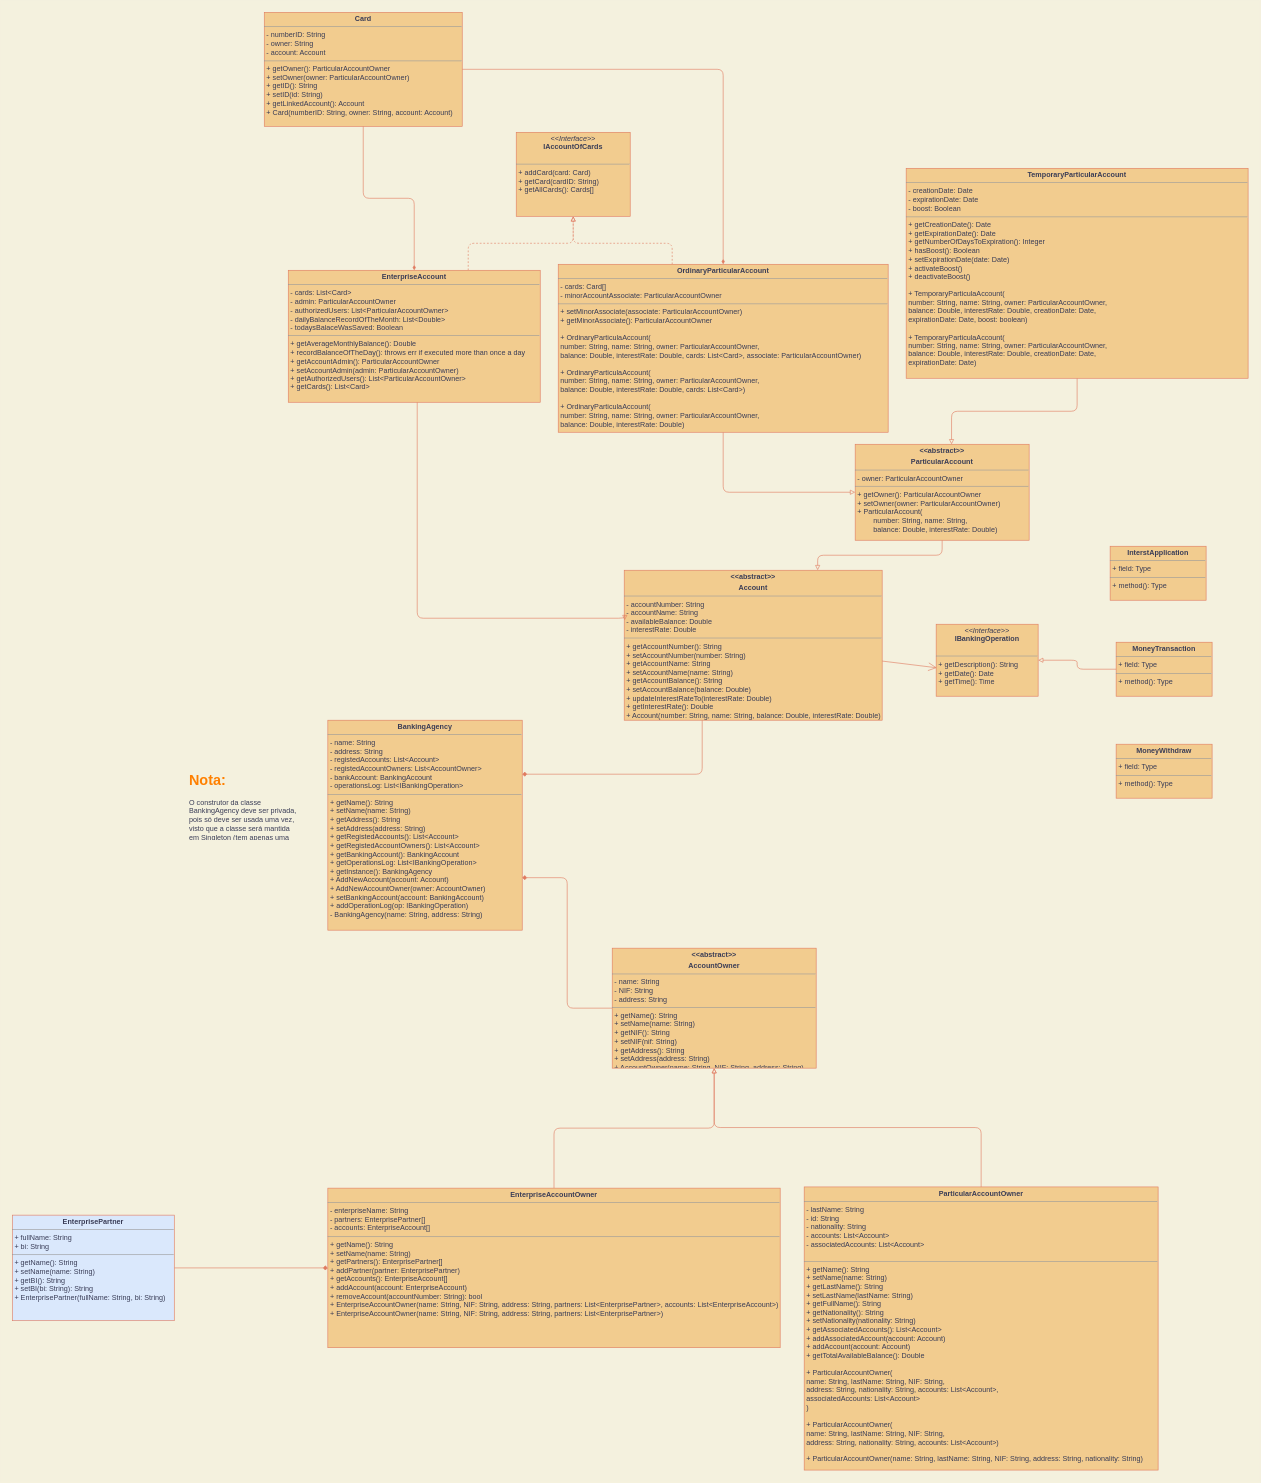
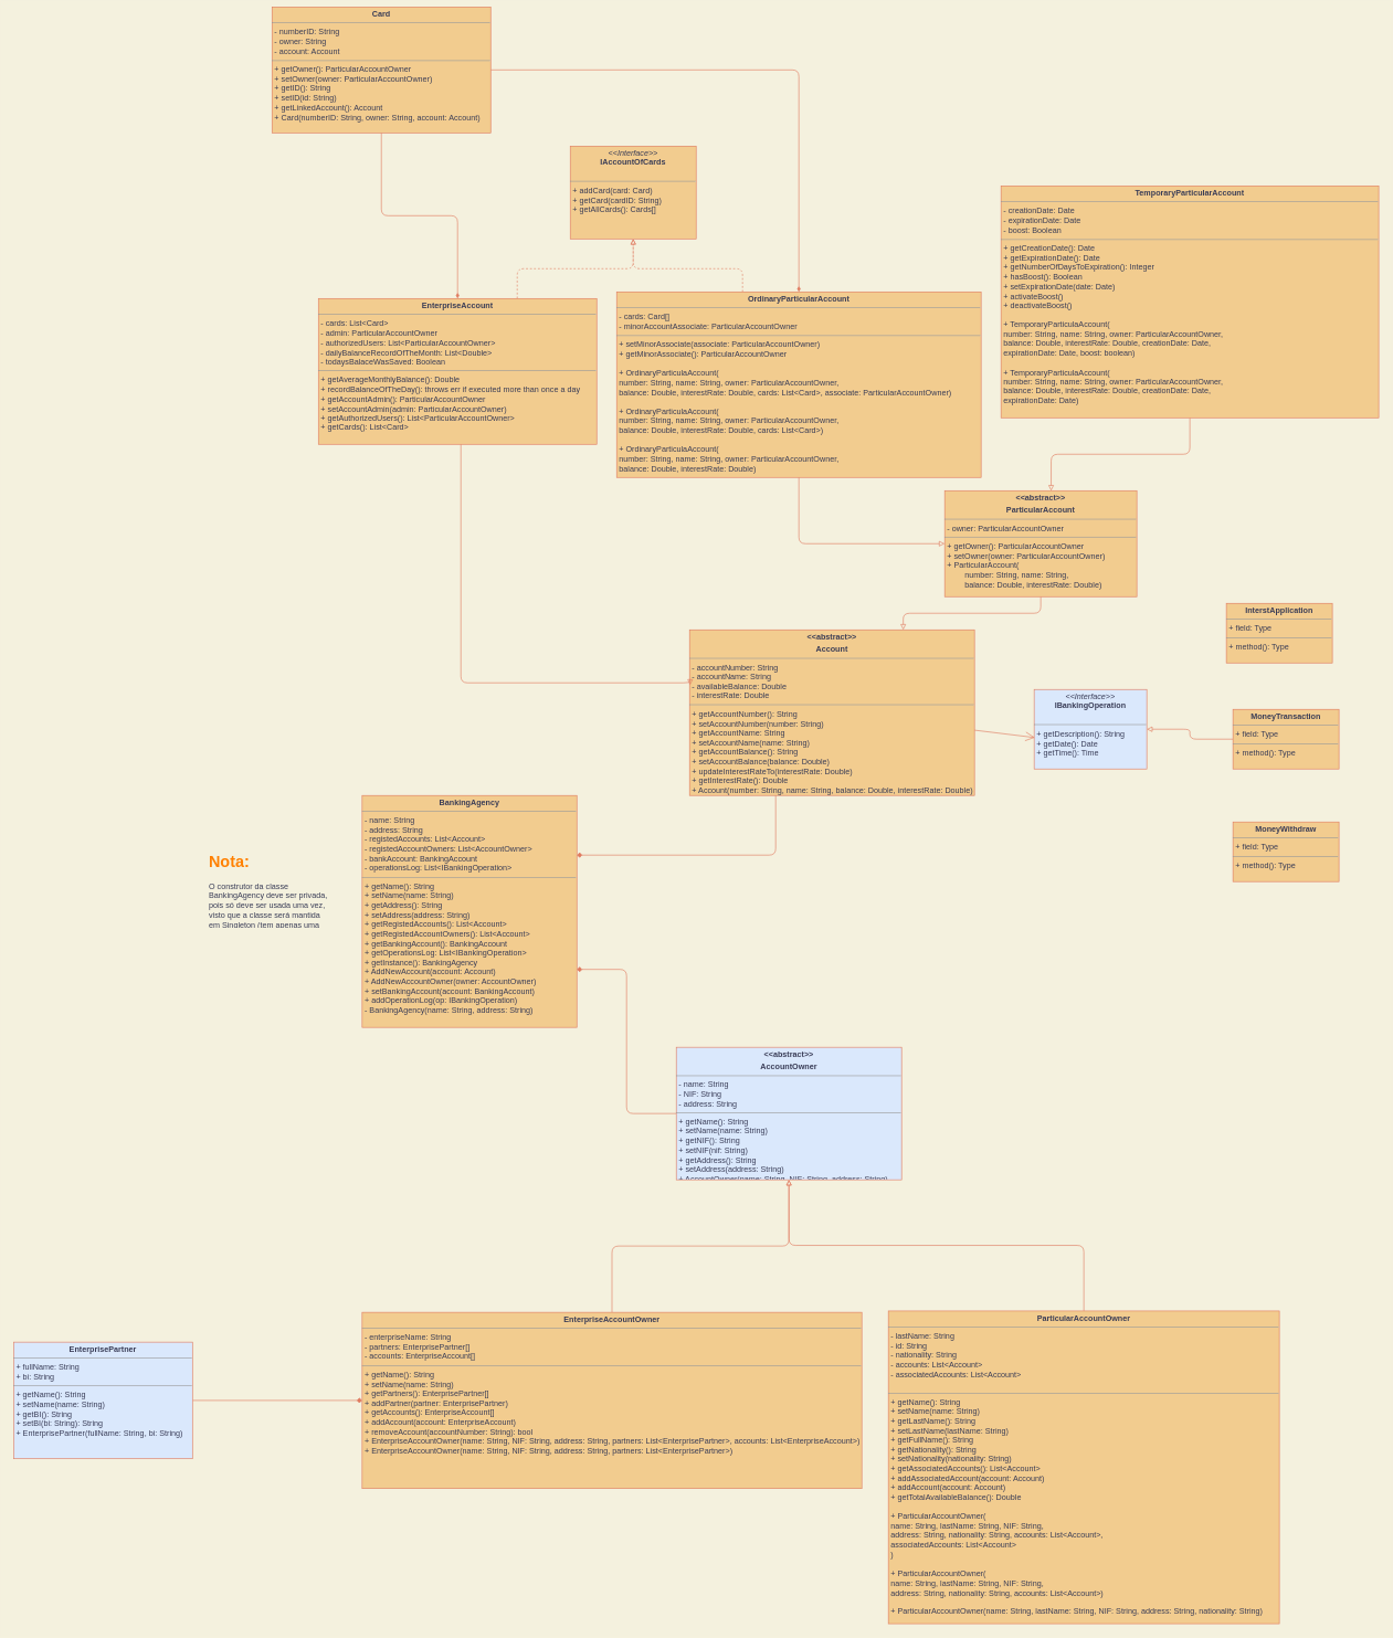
- <mxCell id="18" value="&lt;p style=&quot;margin:0px;margin-top:4px;text-align:center;&quot;&gt;&lt;b&gt;Card&lt;/b&gt;&lt;/p&gt;&lt;hr size=&quot;1&quot;&gt;&lt;p style=&quot;margin:0px;margin-left:4px;&quot;&gt;- numberID: String&lt;/p&gt;&lt;p style=&quot;margin:0px;margin-left:4px;&quot;&gt;- owner: String&lt;/p&gt;&lt;p style=&quot;margin:0px;margin-left:4px;&quot;&gt;- account: Account&lt;/p&gt;&lt;hr size=&quot;1&quot;&gt;&lt;p style=&quot;margin:0px;margin-left:4px;&quot;&gt;+ getOwner(): ParticularAccountOwner&lt;/p&gt;&lt;p style=&quot;margin:0px;margin-left:4px;&quot;&gt;+ setOwner(owner: ParticularAccountOwner)&lt;/p&gt;&lt;p style=&quot;margin:0px;margin-left:4px;&quot;&gt;+ getID(): String&lt;/p&gt;&lt;p style=&quot;margin:0px;margin-left:4px;&quot;&gt;+ setID(id: String)&lt;/p&gt;&lt;p style=&quot;margin:0px;margin-left:4px;&quot;&gt;+ getLinkedAccount(): Account&lt;/p&gt;&lt;p style=&quot;margin:0px;margin-left:4px;&quot;&gt;+ Card(numberID: String, owner: String, account: Account)&lt;/p&gt;" style="verticalAlign=top;align=left;overflow=fill;fontSize=12;fontFamily=Helvetica;html=1;rounded=0;sketch=0;fontColor=#393C56;strokeColor=#E07A5F;fillColor=#F2CC8F;" parent="1" vertex="1"><mxGeometry x="440" y="20" width="330" height="190" as="geometry" /></mxCell>
+ <mxCell id="18" value="&lt;p style=&quot;margin:0px;margin-top:4px;text-align:center;&quot;&gt;&lt;b&gt;Card&lt;/b&gt;&lt;/p&gt;&lt;hr size=&quot;1&quot;&gt;&lt;p style=&quot;margin:0px;margin-left:4px;&quot;&gt;- numberID: String&lt;/p&gt;&lt;p style=&quot;margin:0px;margin-left:4px;&quot;&gt;- owner: String&lt;/p&gt;&lt;p style=&quot;margin:0px;margin-left:4px;&quot;&gt;- account: Account&lt;/p&gt;&lt;hr size=&quot;1&quot;&gt;&lt;p style=&quot;margin:0px;margin-left:4px;&quot;&gt;+ getOwner(): ParticularAccountOwner&lt;/p&gt;&lt;p style=&quot;margin:0px;margin-left:4px;&quot;&gt;+ setOwner(owner: ParticularAccountOwner)&lt;/p&gt;&lt;p style=&quot;margin:0px;margin-left:4px;&quot;&gt;+ getID(): String&lt;/p&gt;&lt;p style=&quot;margin:0px;margin-left:4px;&quot;&gt;+ setID(id: String)&lt;/p&gt;&lt;p style=&quot;margin:0px;margin-left:4px;&quot;&gt;+ getLinkedAccount(): Account&lt;/p&gt;&lt;p style=&quot;margin:0px;margin-left:4px;&quot;&gt;+ Card(numberID: String, owner: String, account: Account)&lt;/p&gt;" style="verticalAlign=top;align=left;overflow=fill;fontSize=12;fontFamily=Helvetica;html=1;rounded=0;sketch=0;fontColor=#393C56;strokeColor=#E07A5F;fillColor=#F2CC8F;" parent="1" vertex="1"><mxGeometry x="410" y="10" width="330" height="190" as="geometry" /></mxCell>
- <mxCell id="2" value="&lt;p style=&quot;margin:0px;margin-top:4px;text-align:center;&quot;&gt;&lt;i&gt;&amp;lt;&amp;lt;Interface&amp;gt;&amp;gt;&lt;/i&gt;&lt;br&gt;&lt;b&gt;IBankingOperation&lt;/b&gt;&lt;/p&gt;&lt;p style=&quot;margin:0px;margin-left:4px;&quot;&gt;&lt;br&gt;&lt;/p&gt;&lt;hr size=&quot;1&quot;&gt;&lt;p style=&quot;margin:0px;margin-left:4px;&quot;&gt;+ getDescription(): String&lt;/p&gt;&lt;p style=&quot;margin:0px;margin-left:4px;&quot;&gt;+ getDate(): Date&lt;/p&gt;&lt;p style=&quot;margin:0px;margin-left:4px;&quot;&gt;+ getTime(): Time&lt;/p&gt;" style="verticalAlign=top;align=left;overflow=fill;fontSize=12;fontFamily=Helvetica;html=1;rounded=0;sketch=0;fontColor=#393C56;strokeColor=#E07A5F;fillColor=#F2CC8F;" parent="1" vertex="1"><mxGeometry x="1560" y="1040" width="170" height="120" as="geometry" /></mxCell>
+ <mxCell id="2" value="&lt;p style=&quot;margin:0px;margin-top:4px;text-align:center;&quot;&gt;&lt;i&gt;&amp;lt;&amp;lt;Interface&amp;gt;&amp;gt;&lt;/i&gt;&lt;br&gt;&lt;b&gt;IBankingOperation&lt;/b&gt;&lt;/p&gt;&lt;p style=&quot;margin:0px;margin-left:4px;&quot;&gt;&lt;br&gt;&lt;/p&gt;&lt;hr size=&quot;1&quot;&gt;&lt;p style=&quot;margin:0px;margin-left:4px;&quot;&gt;+ getDescription(): String&lt;/p&gt;&lt;p style=&quot;margin:0px;margin-left:4px;&quot;&gt;+ getDate(): Date&lt;/p&gt;&lt;p style=&quot;margin:0px;margin-left:4px;&quot;&gt;+ getTime(): Time&lt;/p&gt;" style="verticalAlign=top;align=left;overflow=fill;fontSize=12;fontFamily=Helvetica;html=1;rounded=0;sketch=0;fontColor=#393C56;strokeColor=#E07A5F;fillColor=#dae8fc;" parent="1" vertex="1"><mxGeometry x="1560" y="1040" width="170" height="120" as="geometry" /></mxCell>
- <mxCell id="21" value="&lt;p style=&quot;margin:0px;margin-top:4px;text-align:center;&quot;&gt;&lt;b&gt;&amp;lt;&amp;lt;abstract&amp;gt;&amp;gt;&lt;/b&gt;&lt;/p&gt;&lt;p style=&quot;margin:0px;margin-top:4px;text-align:center;&quot;&gt;&lt;b&gt;AccountOwner&lt;/b&gt;&lt;/p&gt;&lt;hr size=&quot;1&quot;&gt;&lt;p style=&quot;margin:0px;margin-left:4px;&quot;&gt;- name: String&lt;/p&gt;&lt;p style=&quot;margin:0px;margin-left:4px;&quot;&gt;- NIF: String&lt;/p&gt;&lt;p style=&quot;margin:0px;margin-left:4px;&quot;&gt;- address: String&lt;/p&gt;&lt;hr size=&quot;1&quot;&gt;&lt;p style=&quot;margin:0px;margin-left:4px;&quot;&gt;+ getName(): String&lt;/p&gt;&lt;p style=&quot;margin:0px;margin-left:4px;&quot;&gt;+ setName(name: String)&lt;/p&gt;&lt;p style=&quot;margin:0px;margin-left:4px;&quot;&gt;+ getNIF(): String&lt;/p&gt;&lt;p style=&quot;margin:0px;margin-left:4px;&quot;&gt;+ setNIF(nif: String)&lt;/p&gt;&lt;p style=&quot;margin:0px;margin-left:4px;&quot;&gt;+ getAddress(): String&lt;/p&gt;&lt;p style=&quot;margin:0px;margin-left:4px;&quot;&gt;+ setAddress(address: String)&lt;/p&gt;&lt;p style=&quot;margin:0px;margin-left:4px;&quot;&gt;+ AccountOwner(name: String, NIF: String, address: String)&lt;/p&gt;" style="verticalAlign=top;align=left;overflow=fill;fontSize=12;fontFamily=Helvetica;html=1;rounded=0;sketch=0;fontColor=#393C56;strokeColor=#E07A5F;fillColor=#F2CC8F;" parent="1" vertex="1"><mxGeometry x="1020" y="1580" width="340" height="200" as="geometry" /></mxCell>
+ <mxCell id="21" value="&lt;p style=&quot;margin:0px;margin-top:4px;text-align:center;&quot;&gt;&lt;b&gt;&amp;lt;&amp;lt;abstract&amp;gt;&amp;gt;&lt;/b&gt;&lt;/p&gt;&lt;p style=&quot;margin:0px;margin-top:4px;text-align:center;&quot;&gt;&lt;b&gt;AccountOwner&lt;/b&gt;&lt;/p&gt;&lt;hr size=&quot;1&quot;&gt;&lt;p style=&quot;margin:0px;margin-left:4px;&quot;&gt;- name: String&lt;/p&gt;&lt;p style=&quot;margin:0px;margin-left:4px;&quot;&gt;- NIF: String&lt;/p&gt;&lt;p style=&quot;margin:0px;margin-left:4px;&quot;&gt;- address: String&lt;/p&gt;&lt;hr size=&quot;1&quot;&gt;&lt;p style=&quot;margin:0px;margin-left:4px;&quot;&gt;+ getName(): String&lt;/p&gt;&lt;p style=&quot;margin:0px;margin-left:4px;&quot;&gt;+ setName(name: String)&lt;/p&gt;&lt;p style=&quot;margin:0px;margin-left:4px;&quot;&gt;+ getNIF(): String&lt;/p&gt;&lt;p style=&quot;margin:0px;margin-left:4px;&quot;&gt;+ setNIF(nif: String)&lt;/p&gt;&lt;p style=&quot;margin:0px;margin-left:4px;&quot;&gt;+ getAddress(): String&lt;/p&gt;&lt;p style=&quot;margin:0px;margin-left:4px;&quot;&gt;+ setAddress(address: String)&lt;/p&gt;&lt;p style=&quot;margin:0px;margin-left:4px;&quot;&gt;+ AccountOwner(name: String, NIF: String, address: String)&lt;/p&gt;" style="verticalAlign=top;align=left;overflow=fill;fontSize=12;fontFamily=Helvetica;html=1;rounded=0;sketch=0;fontColor=#393C56;strokeColor=#E07A5F;fillColor=#dae8fc;" parent="1" vertex="1"><mxGeometry x="1020" y="1580" width="340" height="200" as="geometry" /></mxCell>
